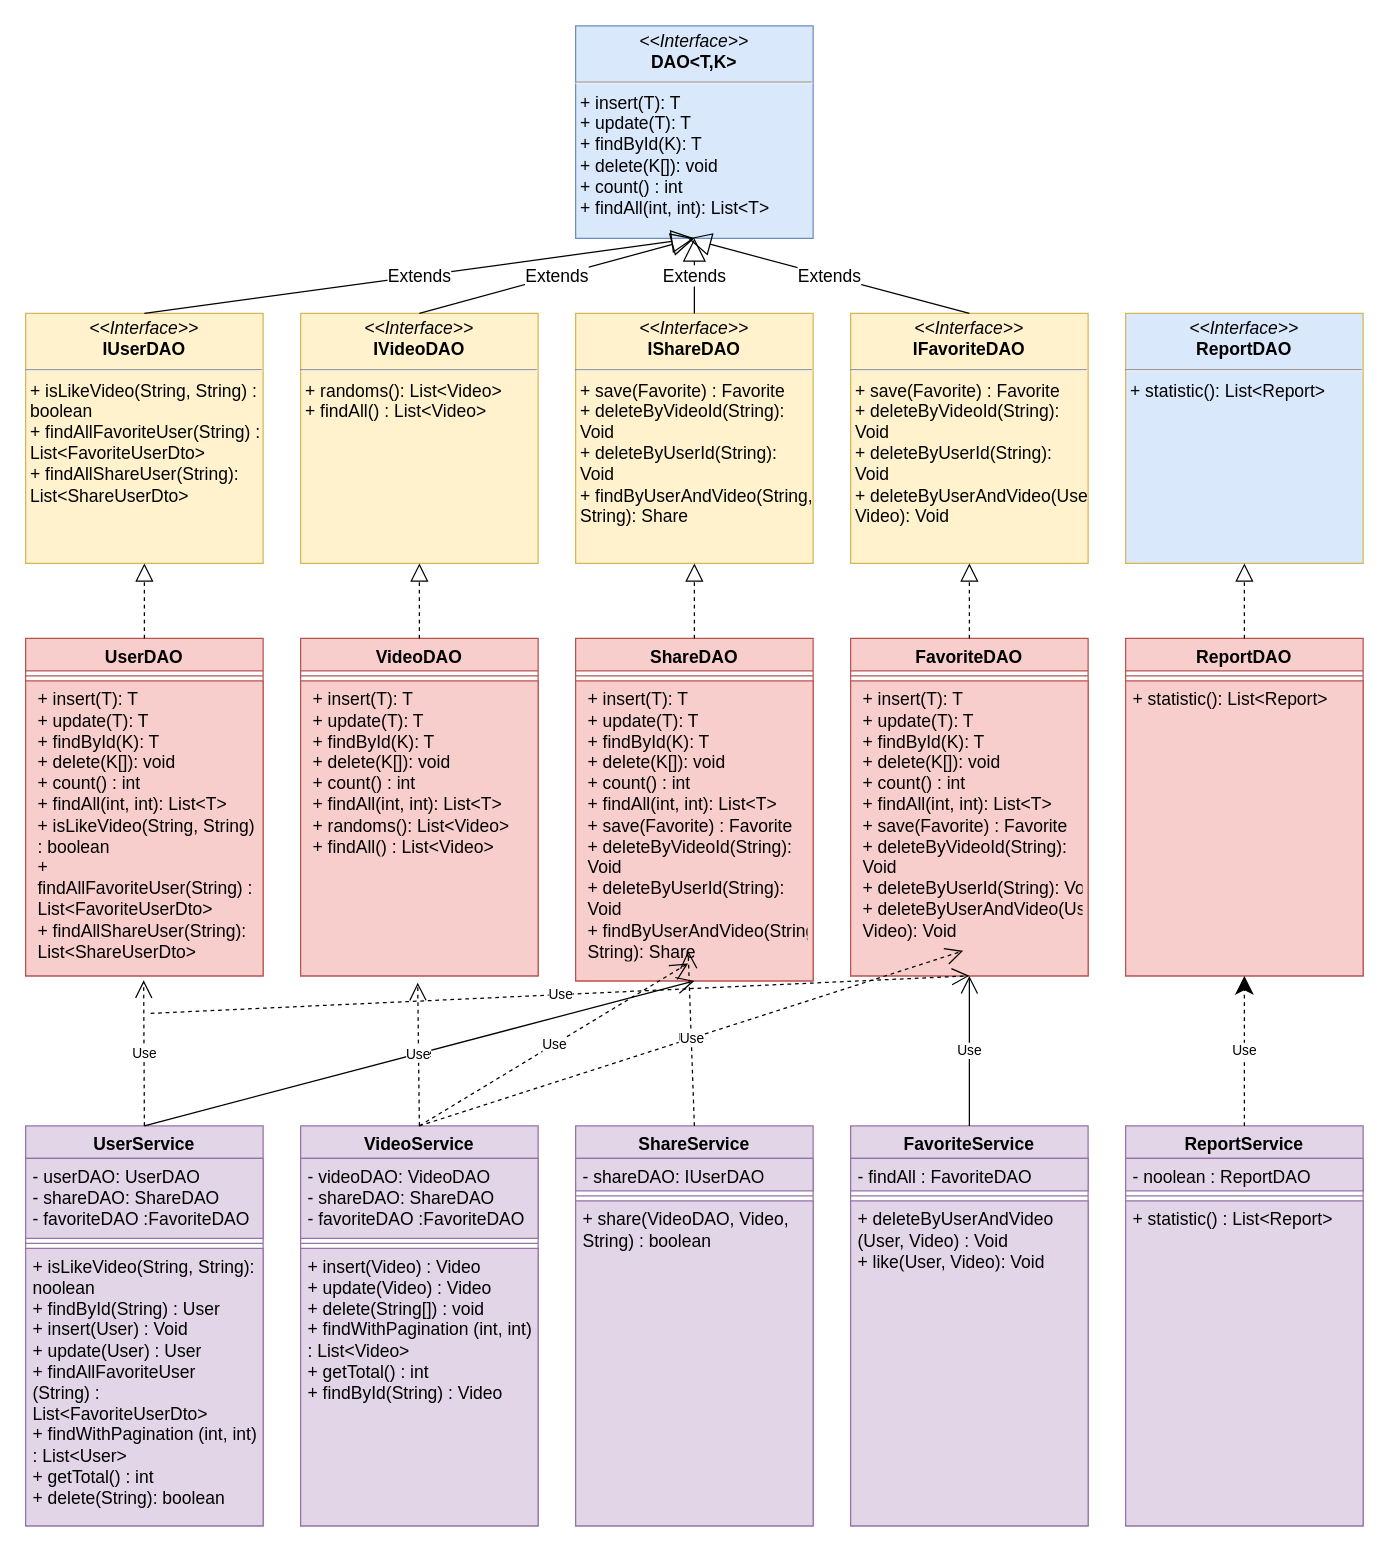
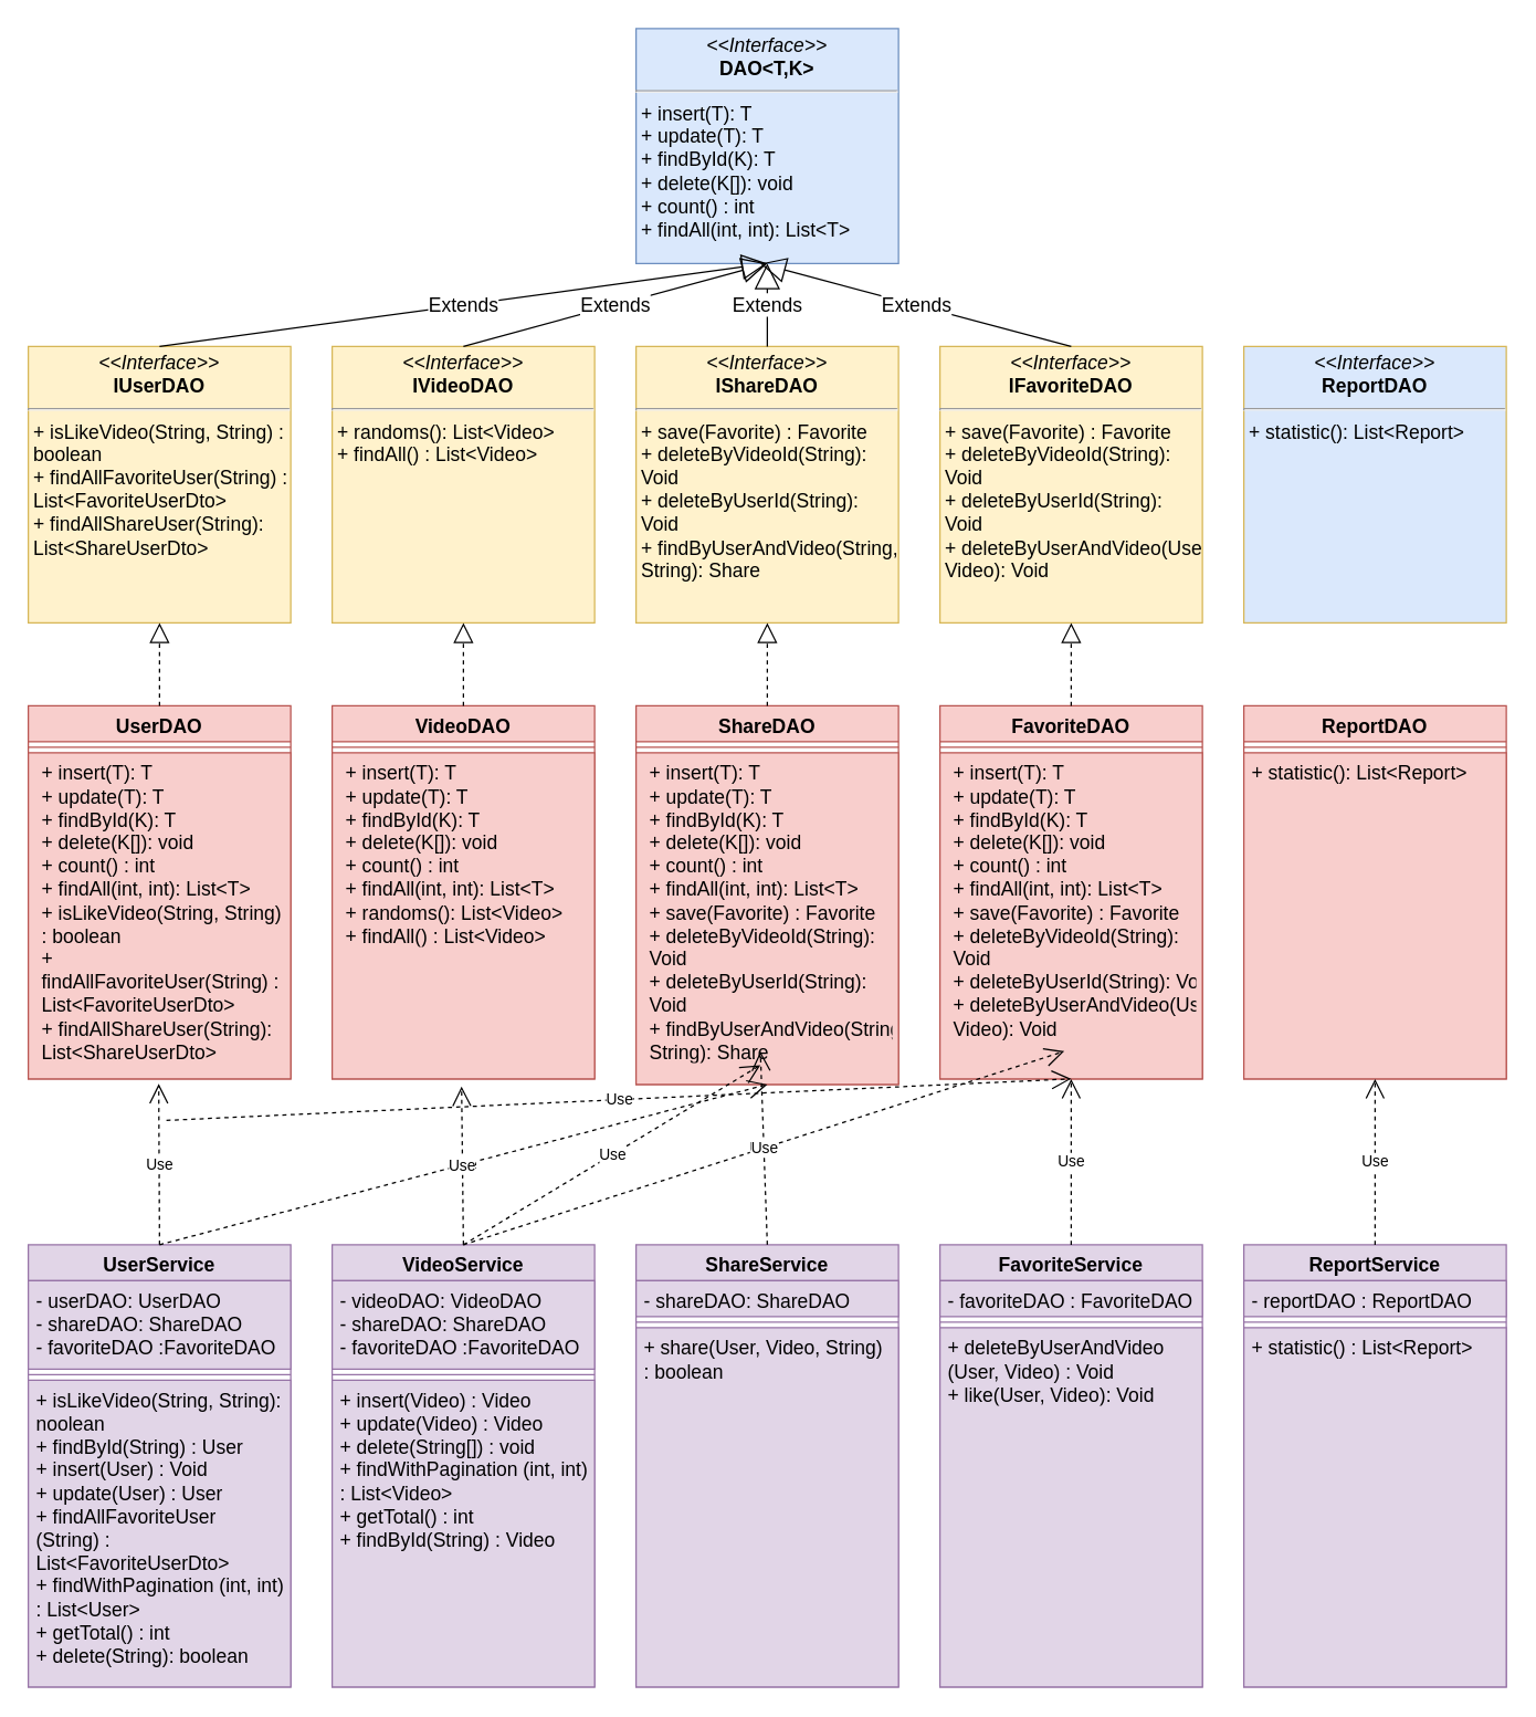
- <mxCell id="27" value="" style="endArrow=block;dashed=1;endFill=0;endSize=12;html=1;rounded=0;entryX=0.5;entryY=1;entryDx=0;entryDy=0;fontSize=14;" edge="1" parent="1" source="20" target="7"><mxGeometry width="160" relative="1" as="geometry"><mxPoint x="155" y="540" as="sourcePoint" /><mxPoint x="155" y="490" as="targetPoint" /></mxGeometry></mxCell>
- <mxCell id="60" value="Use" style="endArrow=classic;endSize=12;dashed=1;html=1;rounded=0;exitX=0.5;exitY=0;exitDx=0;exitDy=0;entryX=0.5;entryY=1;entryDx=0;entryDy=0;" edge="1" parent="1" source="48" target="20"><mxGeometry width="160" relative="1" as="geometry"><mxPoint x="185" y="880" as="sourcePoint" /><mxPoint x="625" y="834" as="targetPoint" /></mxGeometry></mxCell>
+ <mxCell id="60" value="Use" style="endArrow=open;endSize=12;dashed=1;html=1;rounded=0;exitX=0.5;exitY=0;exitDx=0;exitDy=0;entryX=0.5;entryY=1;entryDx=0;entryDy=0;" edge="1" parent="1" source="48" target="20"><mxGeometry width="160" relative="1" as="geometry"><mxPoint x="185" y="880" as="sourcePoint" /><mxPoint x="625" y="834" as="targetPoint" /></mxGeometry></mxCell>
- <mxCell id="59" value="Use" style="endArrow=open;endSize=12;dashed=0;html=1;rounded=0;exitX=0.5;exitY=0;exitDx=0;exitDy=0;entryX=0.5;entryY=1;entryDx=0;entryDy=0;" edge="1" parent="1" source="32" target="8"><mxGeometry width="160" relative="1" as="geometry"><mxPoint x="175" y="870" as="sourcePoint" /><mxPoint x="615" y="824" as="targetPoint" /></mxGeometry></mxCell>
+ <mxCell id="59" value="Use" style="endArrow=open;endSize=12;dashed=1;html=1;rounded=0;exitX=0.5;exitY=0;exitDx=0;exitDy=0;entryX=0.5;entryY=1;entryDx=0;entryDy=0;" edge="1" parent="1" source="32" target="8"><mxGeometry width="160" relative="1" as="geometry"><mxPoint x="175" y="870" as="sourcePoint" /><mxPoint x="615" y="824" as="targetPoint" /></mxGeometry></mxCell>
- <mxCell id="53" value="Use" style="endArrow=open;endSize=12;dashed=0;html=1;rounded=0;exitX=0.5;exitY=0;exitDx=0;exitDy=0;entryX=0.5;entryY=1;entryDx=0;entryDy=0;" edge="1" parent="1" source="40" target="11"><mxGeometry width="160" relative="1" as="geometry"><mxPoint x="125" y="820" as="sourcePoint" /><mxPoint x="124" y="774" as="targetPoint" /></mxGeometry></mxCell>
+ <mxCell id="53" value="Use" style="endArrow=open;endSize=12;dashed=1;html=1;rounded=0;exitX=0.5;exitY=0;exitDx=0;exitDy=0;entryX=0.5;entryY=1;entryDx=0;entryDy=0;" edge="1" parent="1" source="40" target="11"><mxGeometry width="160" relative="1" as="geometry"><mxPoint x="125" y="820" as="sourcePoint" /><mxPoint x="124" y="774" as="targetPoint" /></mxGeometry></mxCell>
- <mxCell id="37" value="- shareDAO: IUserDAO" style="text;strokeColor=#9673a6;fillColor=#e1d5e7;align=left;verticalAlign=top;spacingLeft=4;spacingRight=4;overflow=hidden;rotatable=0;points=[[0,0.5],[1,0.5]];portConstraint=eastwest;whiteSpace=wrap;html=1;fontSize=14;" vertex="1" parent="36"><mxGeometry y="26" width="190" height="26" as="geometry" /></mxCell>
+ <mxCell id="37" value="- shareDAO: ShareDAO" style="text;strokeColor=#9673a6;fillColor=#e1d5e7;align=left;verticalAlign=top;spacingLeft=4;spacingRight=4;overflow=hidden;rotatable=0;points=[[0,0.5],[1,0.5]];portConstraint=eastwest;whiteSpace=wrap;html=1;fontSize=14;" vertex="1" parent="36"><mxGeometry y="26" width="190" height="26" as="geometry" /></mxCell>
- <mxCell id="33" value="- findAll : FavoriteDAO" style="text;strokeColor=#9673a6;fillColor=#e1d5e7;align=left;verticalAlign=top;spacingLeft=4;spacingRight=4;overflow=hidden;rotatable=0;points=[[0,0.5],[1,0.5]];portConstraint=eastwest;whiteSpace=wrap;html=1;fontSize=14;" vertex="1" parent="32"><mxGeometry y="26" width="190" height="26" as="geometry" /></mxCell>
+ <mxCell id="33" value="- favoriteDAO : FavoriteDAO" style="text;strokeColor=#9673a6;fillColor=#e1d5e7;align=left;verticalAlign=top;spacingLeft=4;spacingRight=4;overflow=hidden;rotatable=0;points=[[0,0.5],[1,0.5]];portConstraint=eastwest;whiteSpace=wrap;html=1;fontSize=14;" vertex="1" parent="32"><mxGeometry y="26" width="190" height="26" as="geometry" /></mxCell>
- <mxCell id="49" value="- noolean : ReportDAO" style="text;strokeColor=#9673a6;fillColor=#e1d5e7;align=left;verticalAlign=top;spacingLeft=4;spacingRight=4;overflow=hidden;rotatable=0;points=[[0,0.5],[1,0.5]];portConstraint=eastwest;whiteSpace=wrap;html=1;fontSize=14;" vertex="1" parent="48"><mxGeometry y="26" width="190" height="26" as="geometry" /></mxCell>
+ <mxCell id="49" value="- reportDAO : ReportDAO" style="text;strokeColor=#9673a6;fillColor=#e1d5e7;align=left;verticalAlign=top;spacingLeft=4;spacingRight=4;overflow=hidden;rotatable=0;points=[[0,0.5],[1,0.5]];portConstraint=eastwest;whiteSpace=wrap;html=1;fontSize=14;" vertex="1" parent="48"><mxGeometry y="26" width="190" height="26" as="geometry" /></mxCell>
- <mxCell id="39" value="+ share(VideoDAO, Video, String) : boolean" style="text;strokeColor=#9673a6;fillColor=#e1d5e7;align=left;verticalAlign=top;spacingLeft=4;spacingRight=4;overflow=hidden;rotatable=0;points=[[0,0.5],[1,0.5]];portConstraint=eastwest;whiteSpace=wrap;html=1;fontSize=14;" vertex="1" parent="36"><mxGeometry y="60" width="190" height="260" as="geometry" /></mxCell>
+ <mxCell id="39" value="+ share(User, Video, String) : boolean" style="text;strokeColor=#9673a6;fillColor=#e1d5e7;align=left;verticalAlign=top;spacingLeft=4;spacingRight=4;overflow=hidden;rotatable=0;points=[[0,0.5],[1,0.5]];portConstraint=eastwest;whiteSpace=wrap;html=1;fontSize=14;" vertex="1" parent="36"><mxGeometry y="60" width="190" height="260" as="geometry" /></mxCell>
